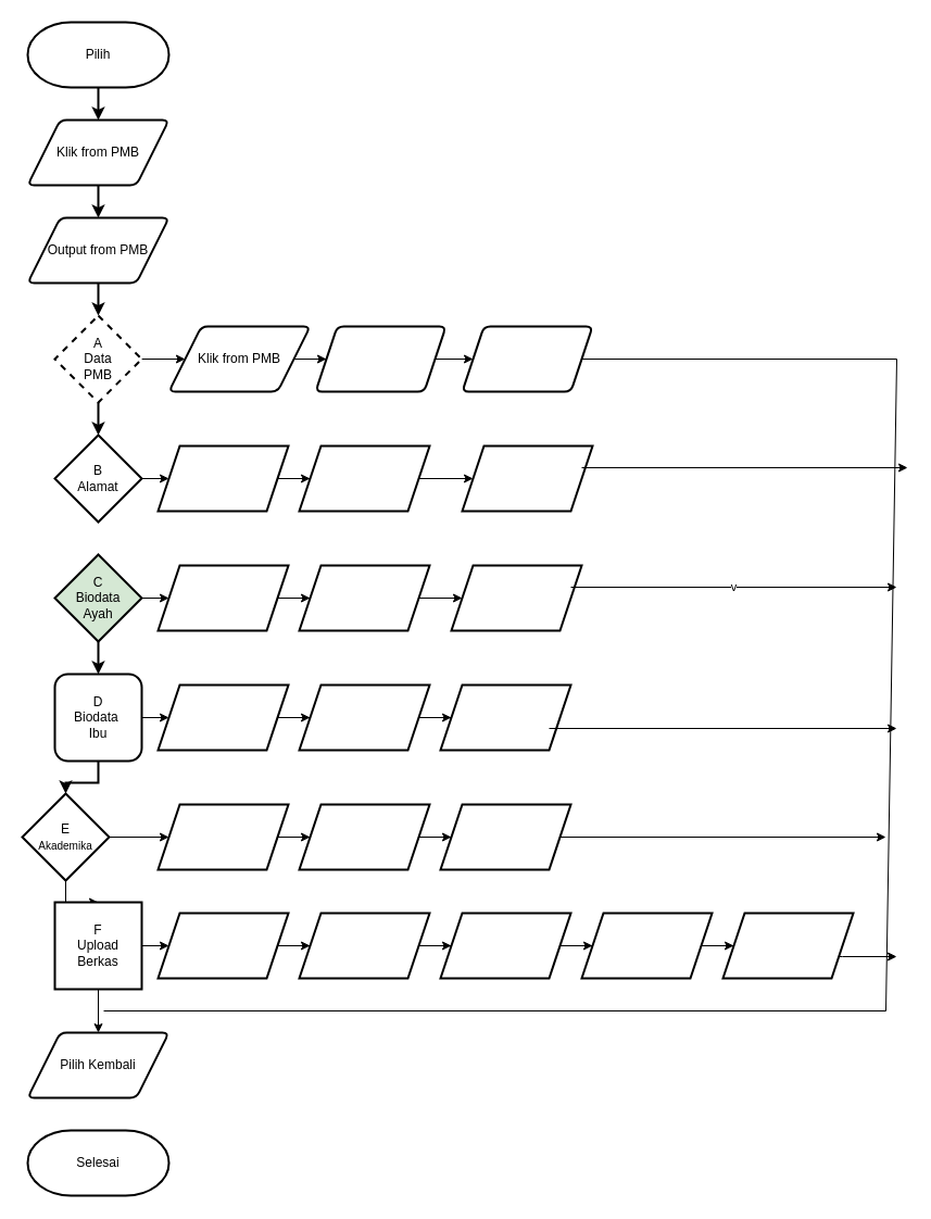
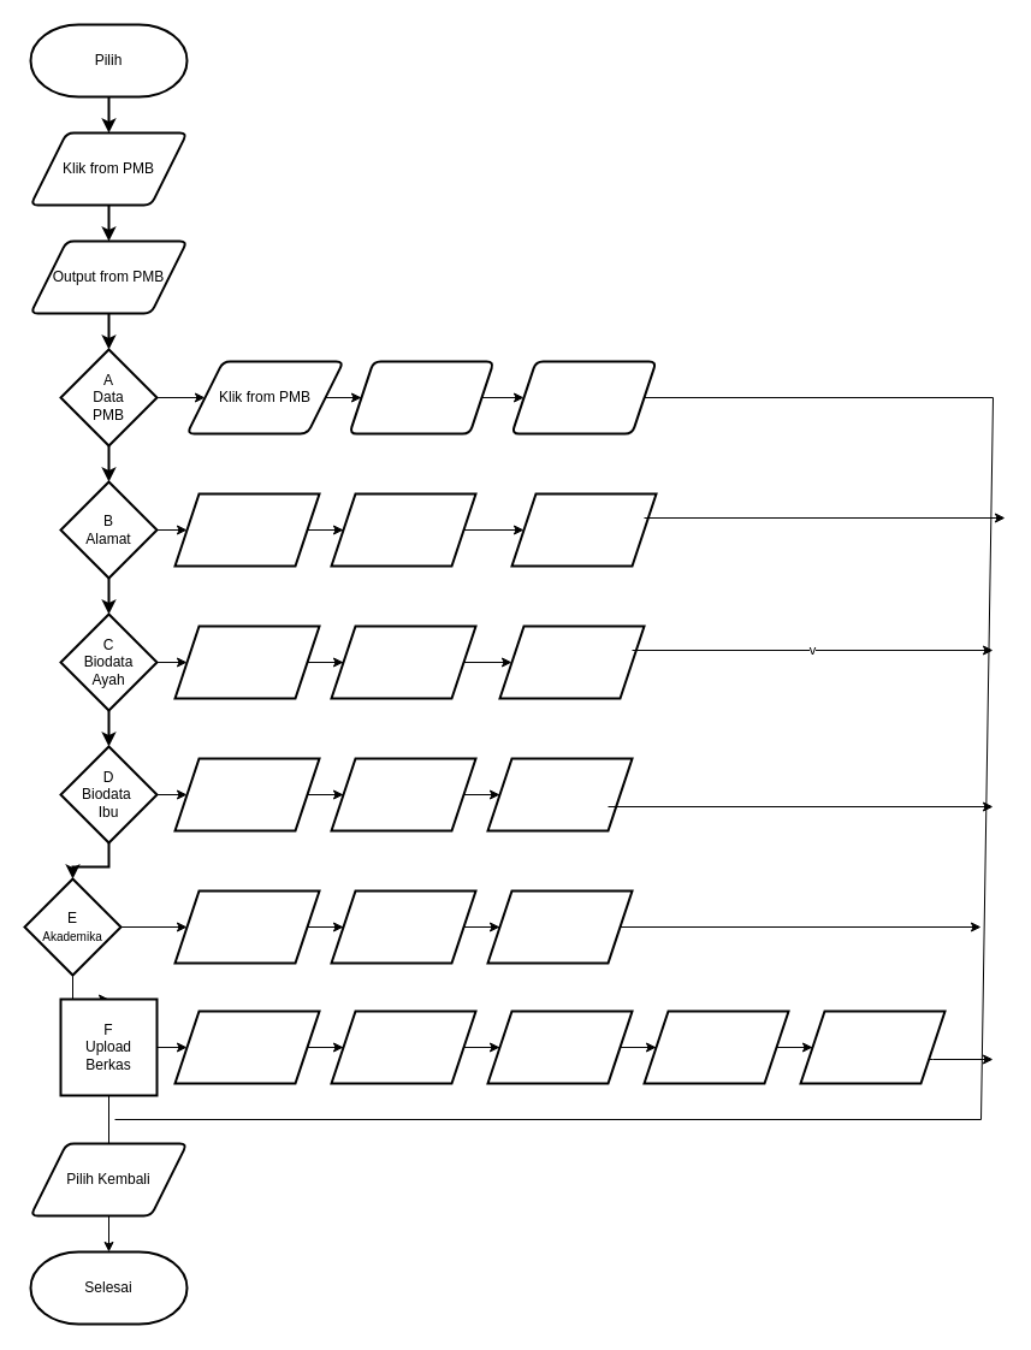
- <mxCell id="10" value="A&lt;br&gt;Data &lt;br&gt;PMB" style="rhombus;whiteSpace=wrap;html=1;strokeWidth=2;dashed=1;" vertex="1" parent="1"><mxGeometry x="50" y="290" width="80" height="80" as="geometry" /></mxCell>
+ <mxCell id="10" value="A&lt;br&gt;Data &lt;br&gt;PMB" style="rhombus;whiteSpace=wrap;html=1;strokeWidth=2;" vertex="1" parent="1"><mxGeometry x="50" y="290" width="80" height="80" as="geometry" /></mxCell>
+ <mxCell id="11" value="" style="edgeStyle=orthogonalEdgeStyle;rounded=0;orthogonalLoop=1;jettySize=auto;html=1;strokeWidth=2;" edge="1" parent="1" source="13" target="19"><mxGeometry relative="1" as="geometry" /></mxCell>
- <mxCell id="19" value="C&lt;br&gt;Biodata&lt;br&gt;Ayah" style="rhombus;whiteSpace=wrap;html=1;strokeWidth=2;fillColor=#d5e8d4;" vertex="1" parent="1"><mxGeometry x="50" y="510" width="80" height="80" as="geometry" /></mxCell>
+ <mxCell id="19" value="C&lt;br&gt;Biodata&lt;br&gt;Ayah" style="rhombus;whiteSpace=wrap;html=1;strokeWidth=2;" vertex="1" parent="1"><mxGeometry x="50" y="510" width="80" height="80" as="geometry" /></mxCell>
- <mxCell id="22" value="D&lt;br&gt;Biodata&amp;nbsp;&lt;br&gt;Ibu" style="whiteSpace=wrap;html=1;strokeWidth=2;rounded=1;" vertex="1" parent="1"><mxGeometry x="50" y="620" width="80" height="80" as="geometry" /></mxCell>
+ <mxCell id="22" value="D&lt;br&gt;Biodata&amp;nbsp;&lt;br&gt;Ibu" style="rhombus;whiteSpace=wrap;html=1;strokeWidth=2;" vertex="1" parent="1"><mxGeometry x="50" y="620" width="80" height="80" as="geometry" /></mxCell>
- <mxCell id="23" value="" style="edgeStyle=orthogonalEdgeStyle;rounded=0;orthogonalLoop=1;jettySize=auto;html=1;" edge="1" parent="1" source="25" target="27"><mxGeometry relative="1" as="geometry" /></mxCell>
+ <mxCell id="23" value="" style="edgeStyle=orthogonalEdgeStyle;rounded=0;orthogonalLoop=1;jettySize=auto;html=1;endArrow=none;" edge="1" parent="1" source="25" target="27"><mxGeometry relative="1" as="geometry" /></mxCell>
+ <mxCell id="26" value="" style="edgeStyle=orthogonalEdgeStyle;rounded=0;orthogonalLoop=1;jettySize=auto;html=1;" edge="1" parent="1" source="27" target="28"><mxGeometry relative="1" as="geometry" /></mxCell>
